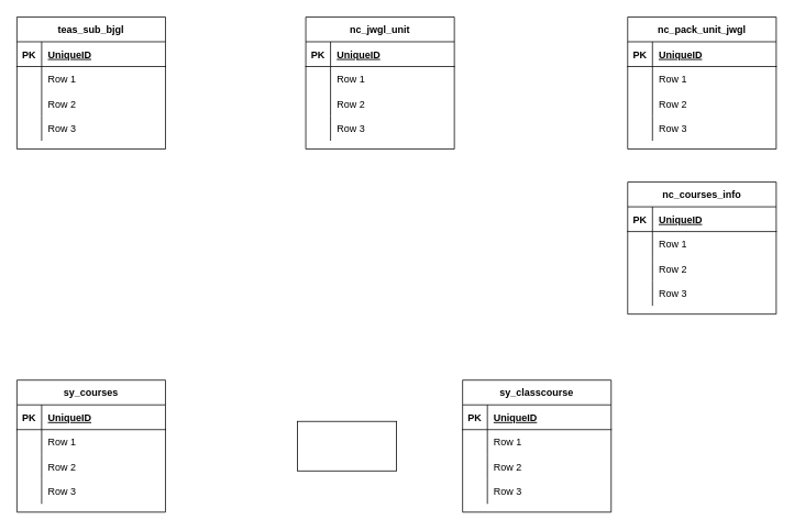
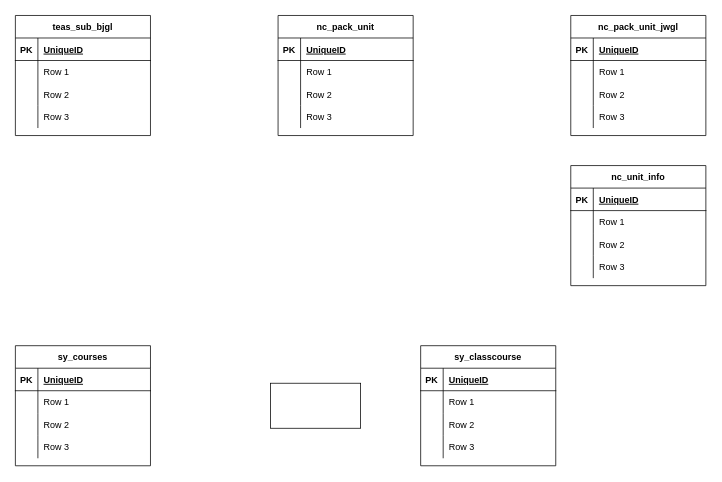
- <mxCell id="2" value="nc_jwgl_unit" style="shape=table;startSize=30;container=1;collapsible=1;childLayout=tableLayout;fixedRows=1;rowLines=0;fontStyle=1;align=center;resizeLast=1;" vertex="1" parent="1"><mxGeometry x="370" y="20" width="180" height="160" as="geometry" /></mxCell>
+ <mxCell id="2" value="nc_pack_unit" style="shape=table;startSize=30;container=1;collapsible=1;childLayout=tableLayout;fixedRows=1;rowLines=0;fontStyle=1;align=center;resizeLast=1;" vertex="1" parent="1"><mxGeometry x="370" y="20" width="180" height="160" as="geometry" /></mxCell>
- <mxCell id="41" value="nc_courses_info" style="shape=table;startSize=30;container=1;collapsible=1;childLayout=tableLayout;fixedRows=1;rowLines=0;fontStyle=1;align=center;resizeLast=1;" vertex="1" parent="1"><mxGeometry x="760" y="220" width="180" height="160" as="geometry" /></mxCell>
+ <mxCell id="41" value="nc_unit_info" style="shape=table;startSize=30;container=1;collapsible=1;childLayout=tableLayout;fixedRows=1;rowLines=0;fontStyle=1;align=center;resizeLast=1;" vertex="1" parent="1"><mxGeometry x="760" y="220" width="180" height="160" as="geometry" /></mxCell>
